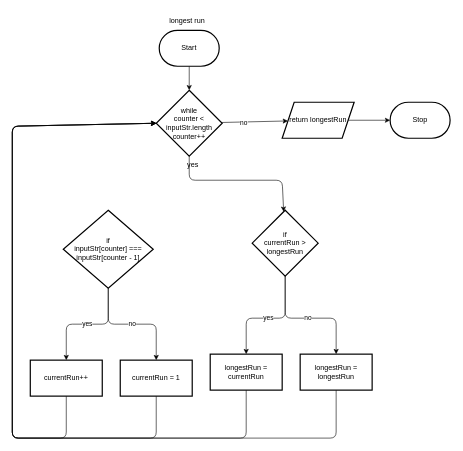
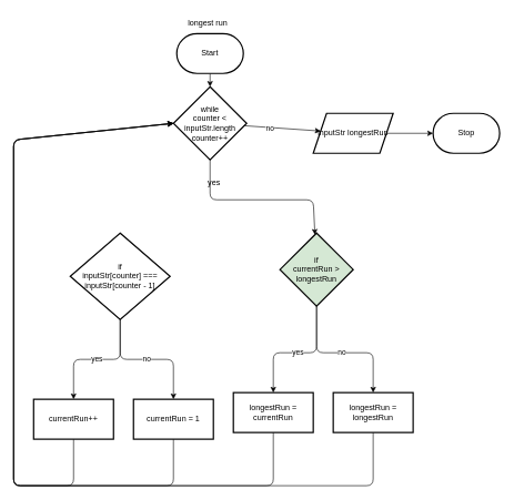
- <mxCell id="23" value="return longestRun" style="shape=parallelogram;perimeter=parallelogramPerimeter;whiteSpace=wrap;html=1;fixedSize=1;strokeWidth=2;" vertex="1" parent="1"><mxGeometry x="470" y="170" width="120" height="60" as="geometry" /></mxCell>
+ <mxCell id="23" value="inputStr longestRun" style="shape=parallelogram;perimeter=parallelogramPerimeter;whiteSpace=wrap;html=1;fixedSize=1;strokeWidth=2;" vertex="1" parent="1"><mxGeometry x="470" y="170" width="120" height="60" as="geometry" /></mxCell>
- <mxCell id="7" value="while&lt;br&gt;counter &amp;lt; inputStr.length&lt;br&gt;counter++" style="rhombus;whiteSpace=wrap;html=1;strokeWidth=2;" vertex="1" parent="1"><mxGeometry x="260" y="150" width="110" height="110" as="geometry" /></mxCell>
+ <mxCell id="7" value="while&lt;br&gt;counter &amp;lt; inputStr.length&lt;br&gt;counter++" style="rhombus;whiteSpace=wrap;html=1;strokeWidth=2;" vertex="1" parent="1"><mxGeometry x="260" y="130" width="110" height="110" as="geometry" /></mxCell>
- <mxCell id="15" value="if&lt;br&gt;currentRun &amp;gt; longestRun" style="rhombus;whiteSpace=wrap;html=1;strokeWidth=2;" vertex="1" parent="1"><mxGeometry x="420" y="350" width="110" height="110" as="geometry" /></mxCell>
+ <mxCell id="15" value="if&lt;br&gt;currentRun &amp;gt; longestRun" style="rhombus;whiteSpace=wrap;html=1;strokeWidth=2;fillColor=#d5e8d4;" vertex="1" parent="1"><mxGeometry x="420" y="350" width="110" height="110" as="geometry" /></mxCell>
